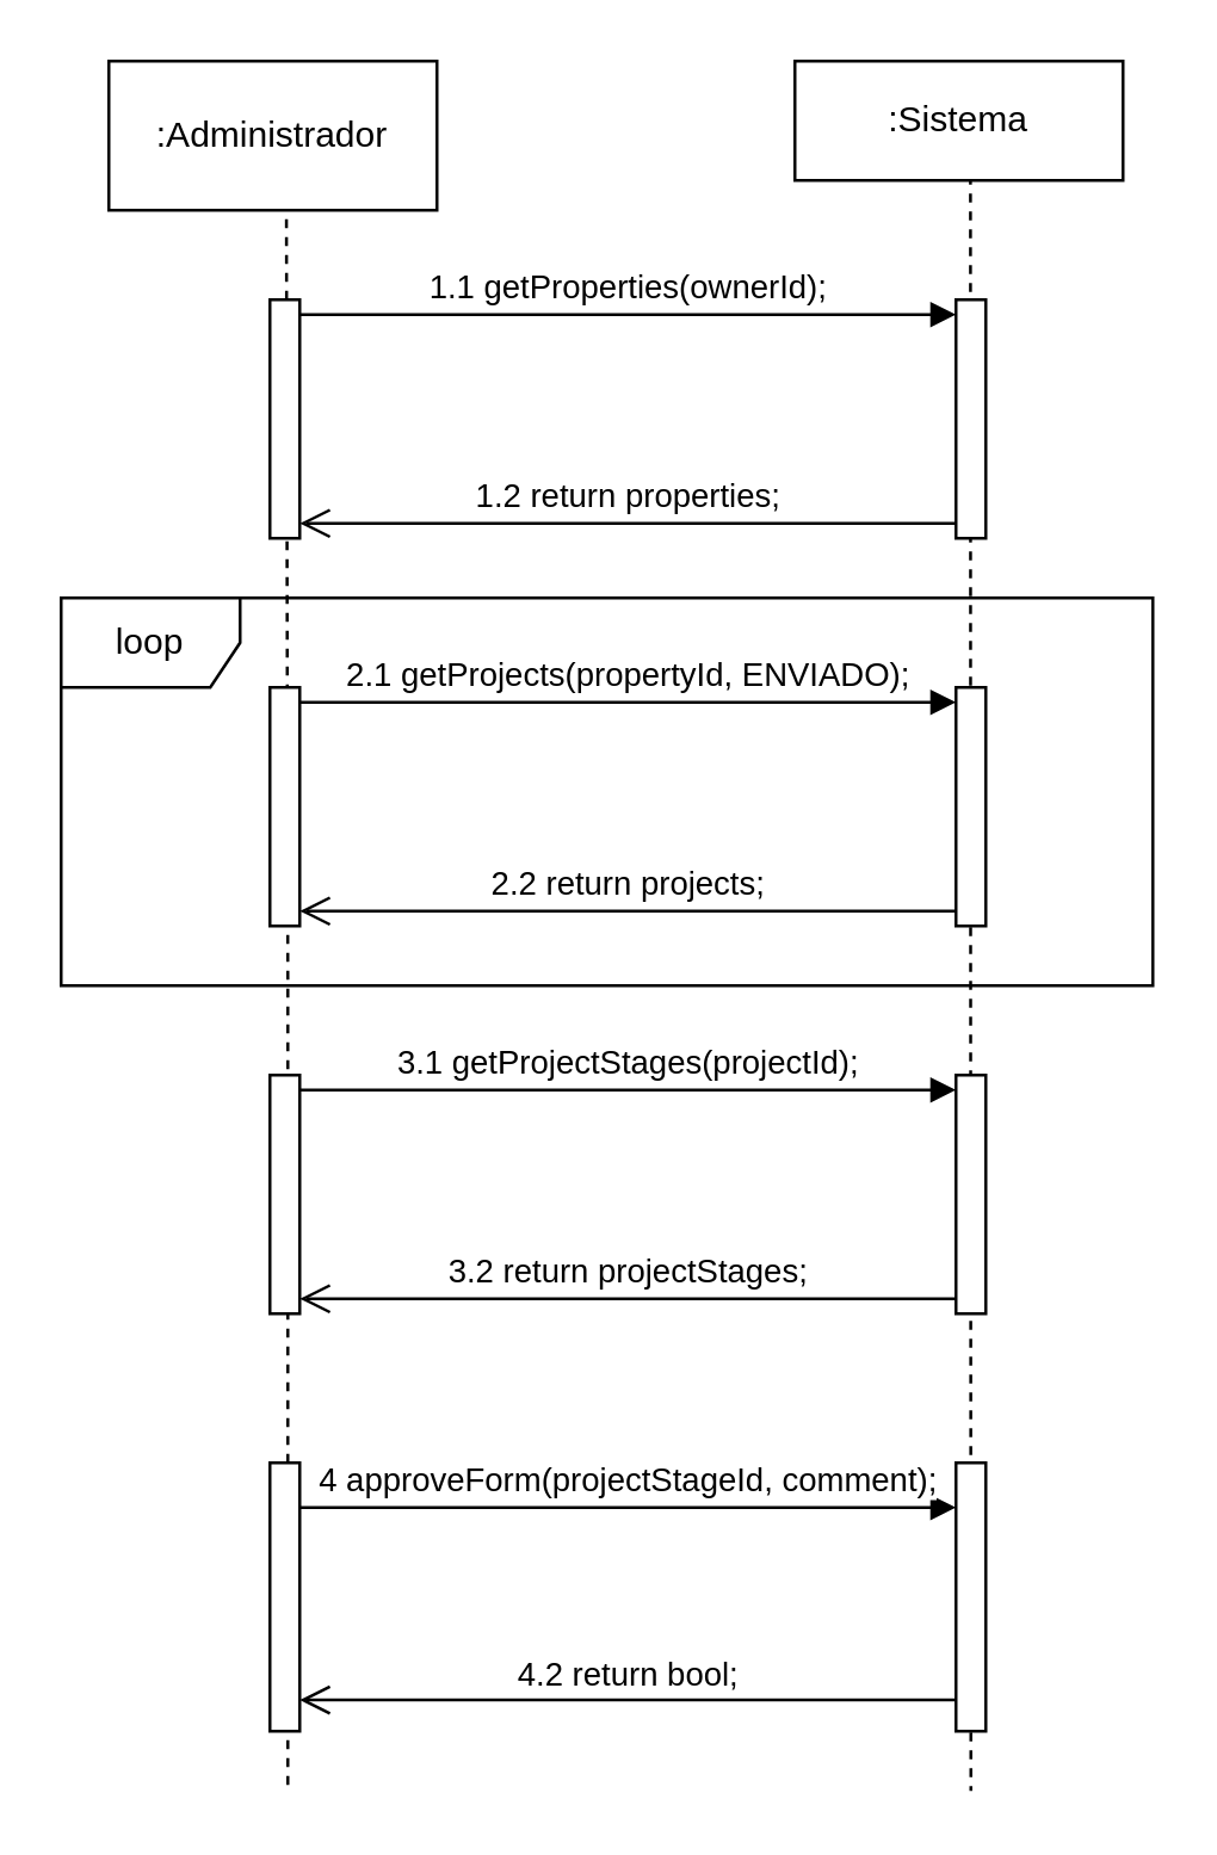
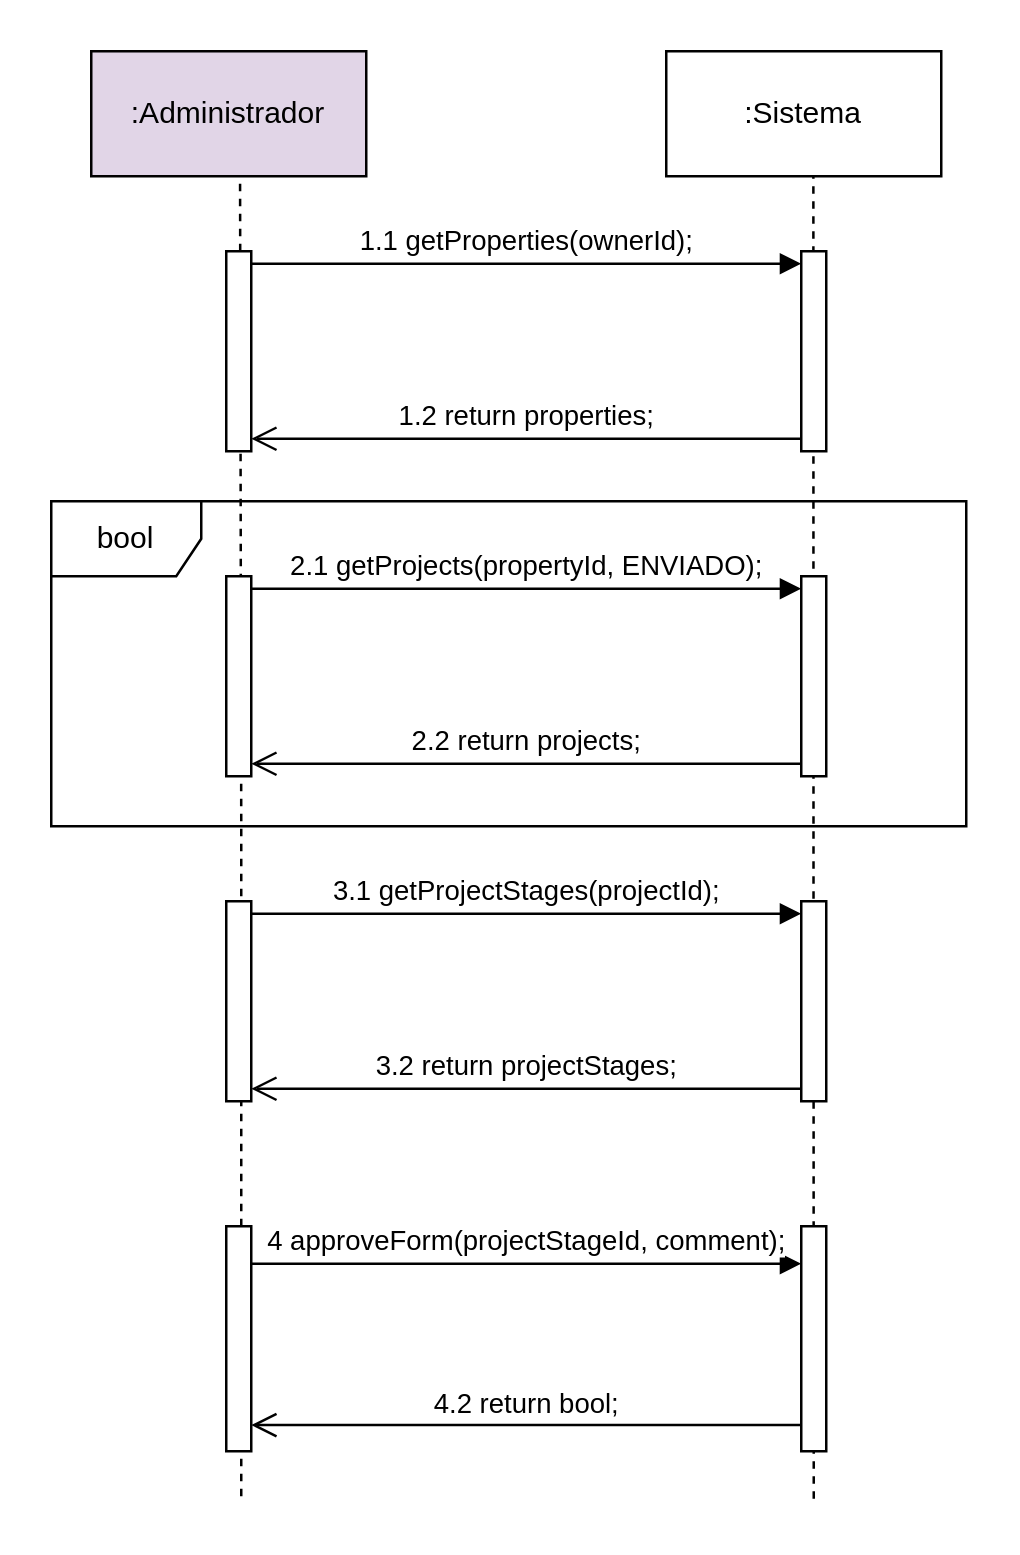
- <mxCell id="5" value=":Sistema" style="html=1;whiteSpace=wrap;" parent="1" vertex="1"><mxGeometry x="266" y="20" width="110" height="40" as="geometry" /></mxCell>
+ <mxCell id="5" value=":Sistema" style="html=1;whiteSpace=wrap;" parent="1" vertex="1"><mxGeometry x="266" y="20" width="110" height="50" as="geometry" /></mxCell>
- <mxCell id="3" value=":Administrador" style="html=1;whiteSpace=wrap;" parent="1" vertex="1"><mxGeometry x="36" y="20" width="110" height="50" as="geometry" /></mxCell>
+ <mxCell id="3" value=":Administrador" style="html=1;whiteSpace=wrap;fillColor=#e1d5e7;" parent="1" vertex="1"><mxGeometry x="36" y="20" width="110" height="50" as="geometry" /></mxCell>
- <mxCell id="22" value="loop" style="shape=umlFrame;whiteSpace=wrap;html=1;pointerEvents=0;" vertex="1" parent="1"><mxGeometry x="20" y="200" width="366" height="130" as="geometry" /></mxCell>
+ <mxCell id="22" value="bool" style="shape=umlFrame;whiteSpace=wrap;html=1;pointerEvents=0;" vertex="1" parent="1"><mxGeometry x="20" y="200" width="366" height="130" as="geometry" /></mxCell>
